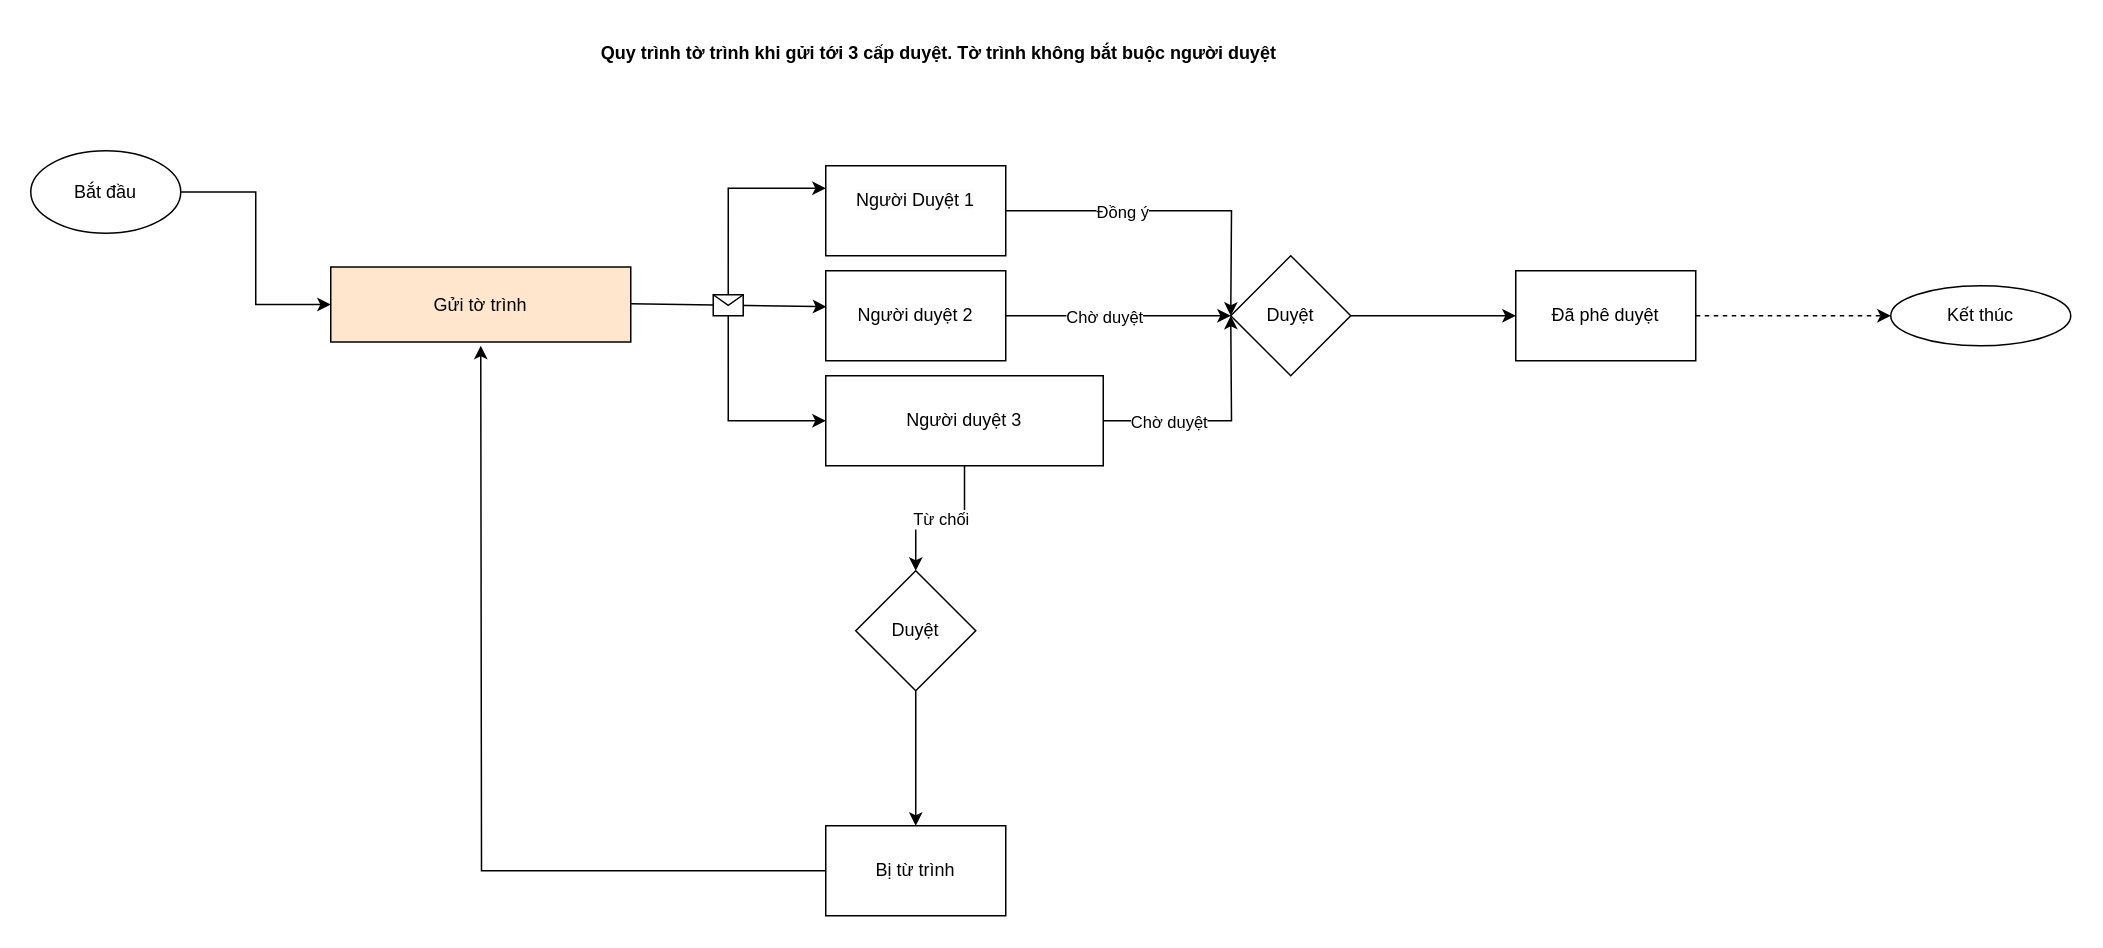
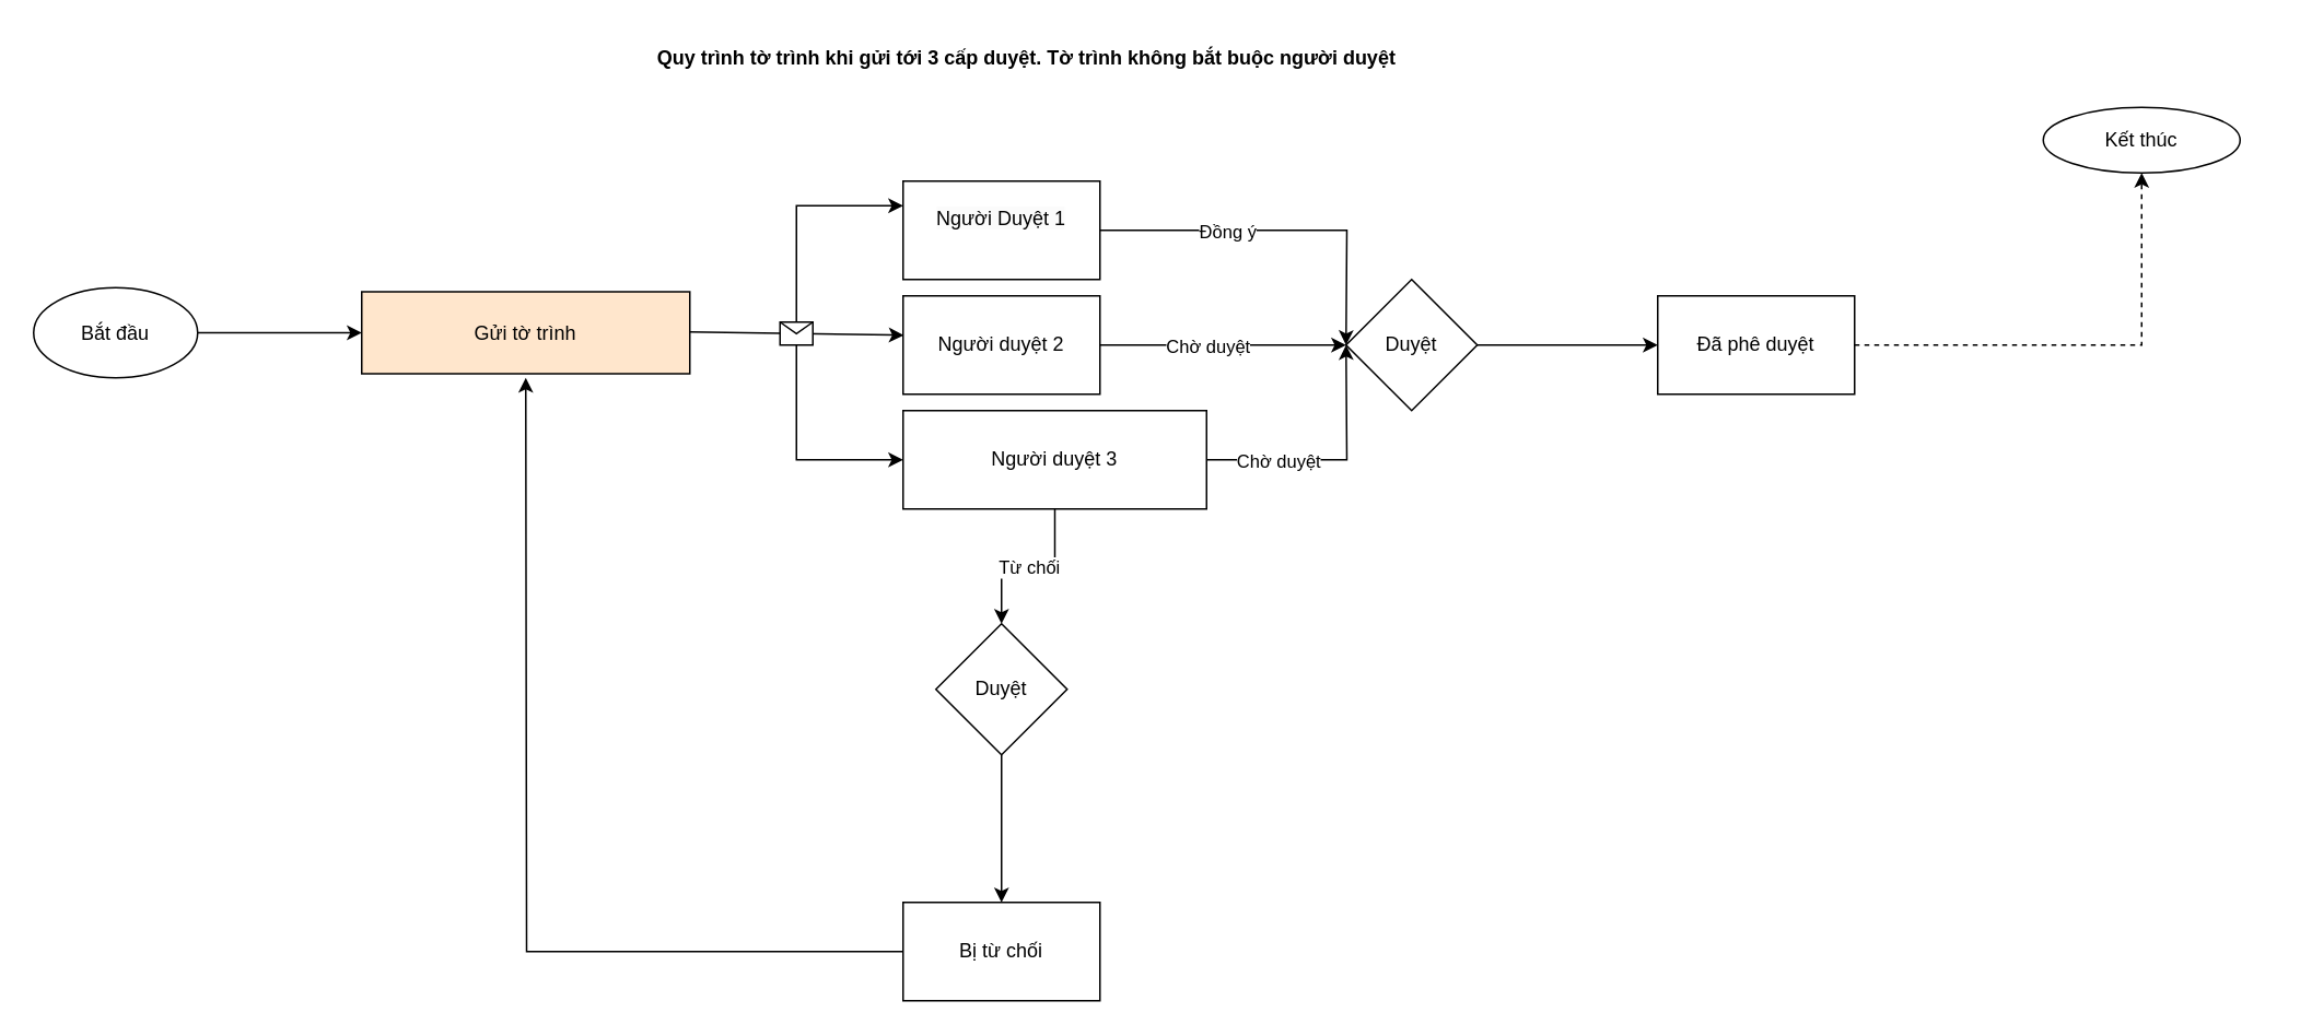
- <mxCell id="3" value="Bắt đầu" style="ellipse;whiteSpace=wrap;html=1;" vertex="1" parent="1"><mxGeometry x="20" y="100" width="100" height="55" as="geometry" /></mxCell>
+ <mxCell id="3" value="Bắt đầu" style="ellipse;whiteSpace=wrap;html=1;" vertex="1" parent="1"><mxGeometry x="20" y="175" width="100" height="55" as="geometry" /></mxCell>
- <mxCell id="17" value="Kết thúc" style="ellipse;whiteSpace=wrap;html=1;" vertex="1" parent="1"><mxGeometry x="1260" y="190" width="120" height="40" as="geometry" /></mxCell>
+ <mxCell id="17" value="Kết thúc" style="ellipse;whiteSpace=wrap;html=1;" vertex="1" parent="1"><mxGeometry x="1245" y="65" width="120" height="40" as="geometry" /></mxCell>
- <mxCell id="28" value="Bị từ trình" style="whiteSpace=wrap;html=1;" vertex="1" parent="1"><mxGeometry x="550" y="550" width="120" height="60" as="geometry" /></mxCell>
+ <mxCell id="28" value="Bị từ chối" style="whiteSpace=wrap;html=1;" vertex="1" parent="1"><mxGeometry x="550" y="550" width="120" height="60" as="geometry" /></mxCell>
